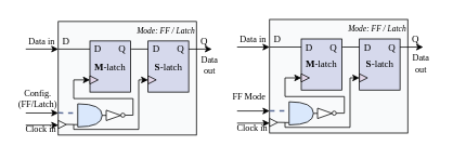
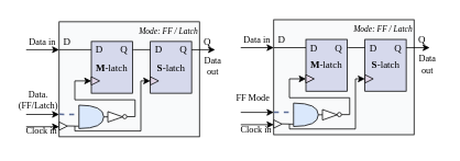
- <mxCell id="11" value="Config. (FF/Latch)" style="text;html=1;align=center;verticalAlign=middle;whiteSpace=wrap;rounded=0;fontFamily=Times New Roman;fontSize=11;" parent="1" vertex="1"><mxGeometry x="21" y="106" width="50" height="30" as="geometry" /></mxCell>
+ <mxCell id="11" value="Data. (FF/Latch)" style="text;html=1;align=center;verticalAlign=middle;whiteSpace=wrap;rounded=0;fontFamily=Times New Roman;fontSize=11;" parent="1" vertex="1"><mxGeometry x="21" y="106" width="50" height="30" as="geometry" /></mxCell>
